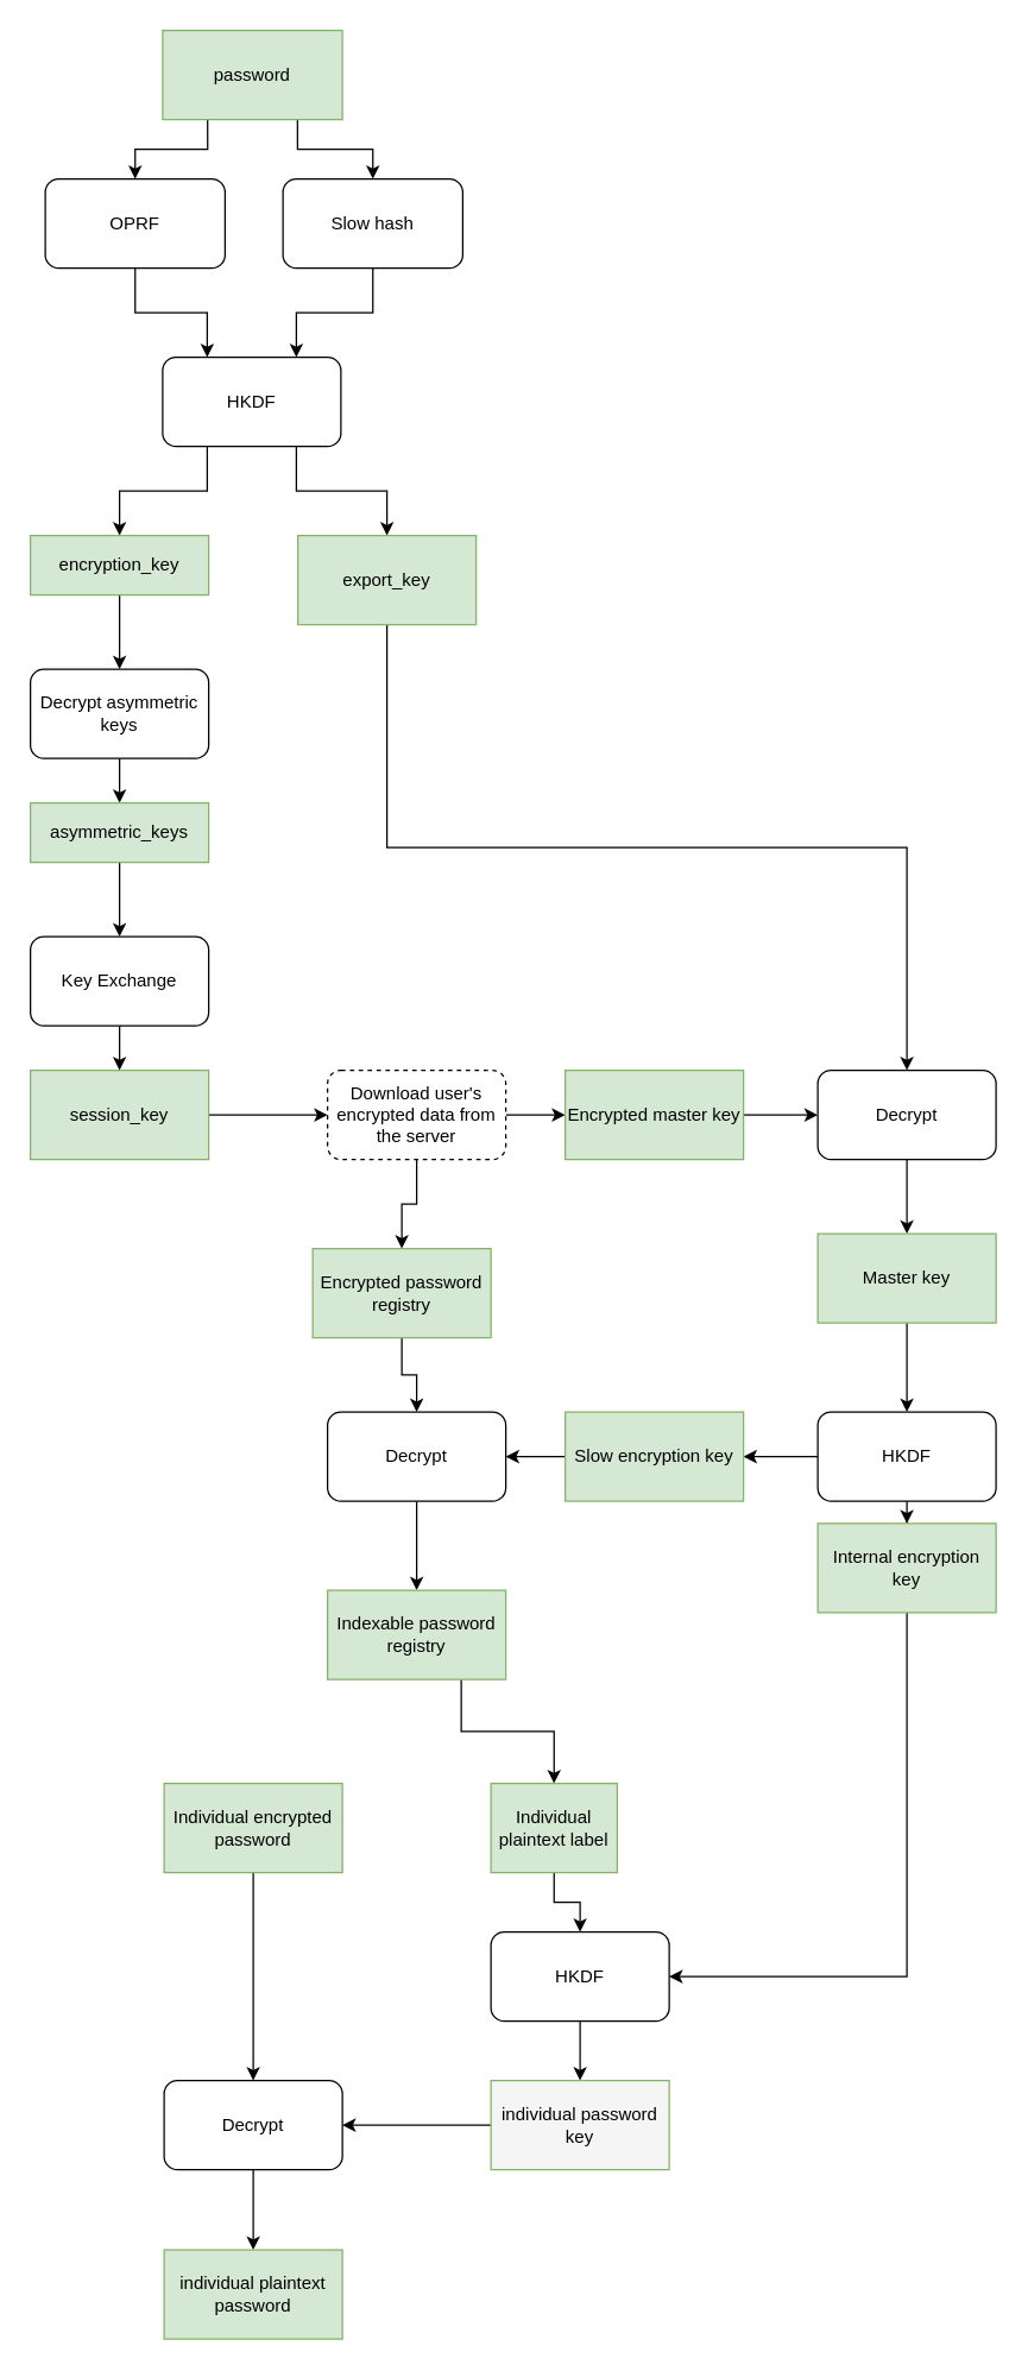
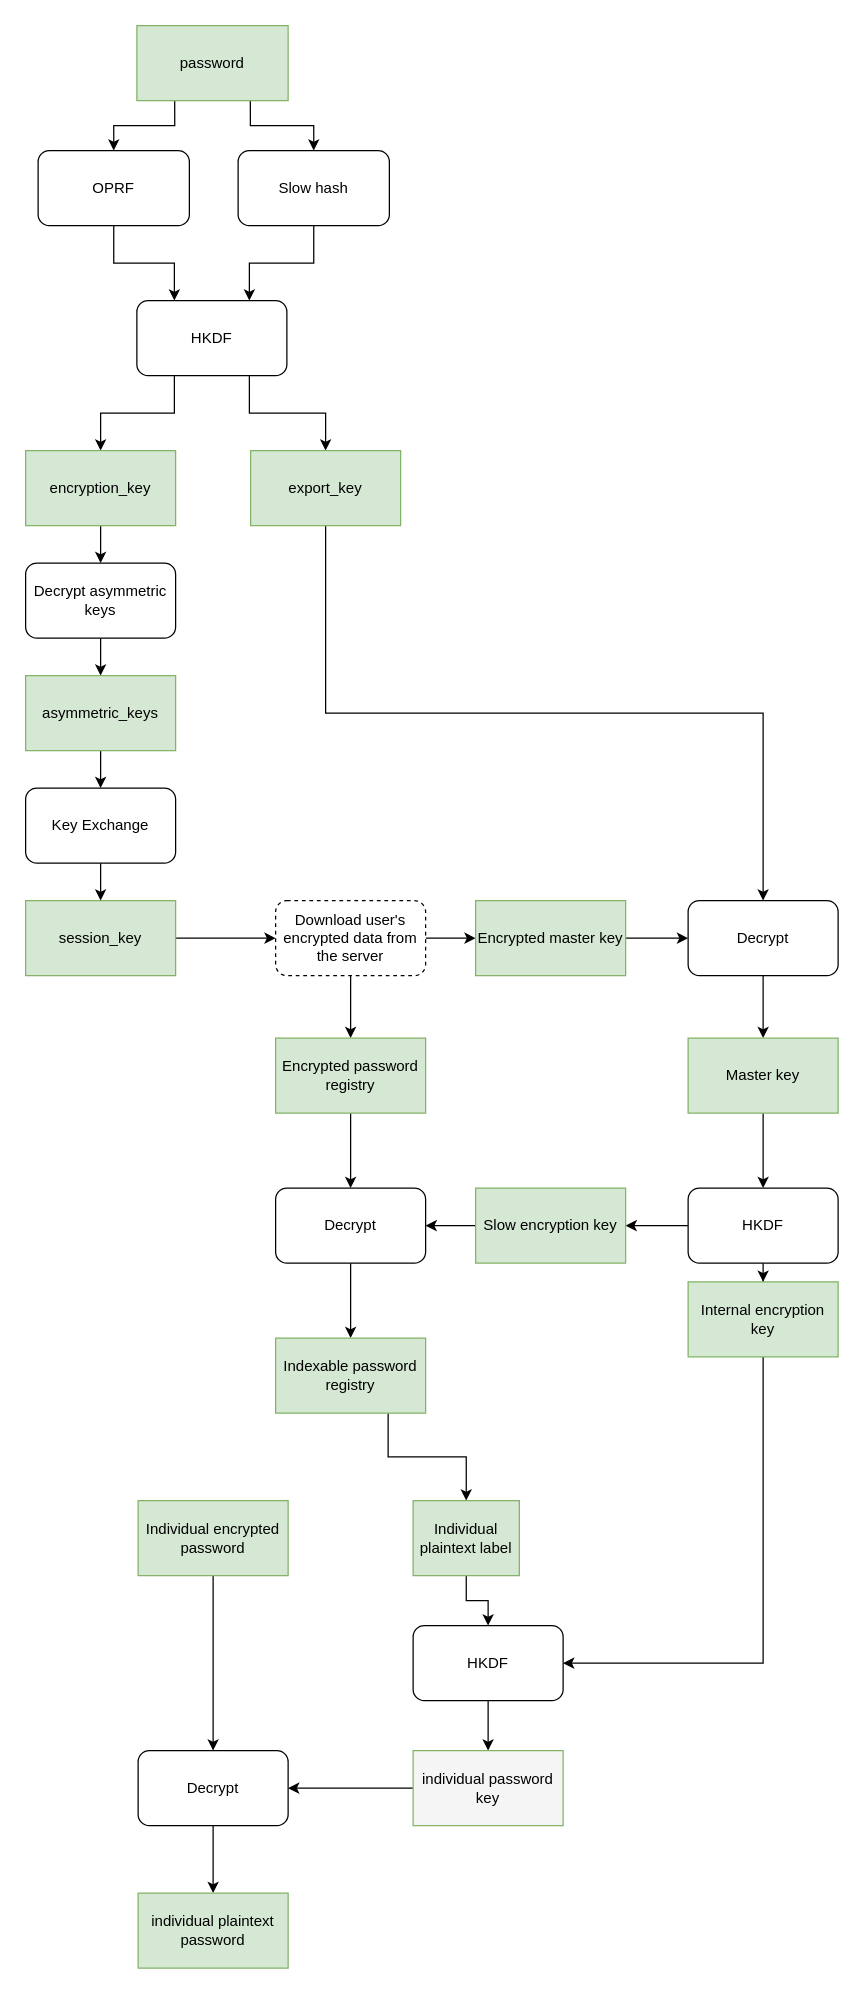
- <mxCell id="13" value="encryption_key" style="rounded=0;whiteSpace=wrap;html=1;fillColor=#d5e8d4;strokeColor=#82b366;" parent="1" vertex="1"><mxGeometry x="20" y="360" width="120" height="40" as="geometry" /></mxCell>
+ <mxCell id="13" value="encryption_key" style="rounded=0;whiteSpace=wrap;html=1;fillColor=#d5e8d4;strokeColor=#82b366;" parent="1" vertex="1"><mxGeometry x="20" y="360" width="120" height="60" as="geometry" /></mxCell>
- <mxCell id="28" value="asymmetric_keys" style="rounded=0;whiteSpace=wrap;html=1;fillColor=#d5e8d4;strokeColor=#82b366;" parent="1" vertex="1"><mxGeometry x="20" y="540" width="120" height="40" as="geometry" /></mxCell>
+ <mxCell id="28" value="asymmetric_keys" style="rounded=0;whiteSpace=wrap;html=1;fillColor=#d5e8d4;strokeColor=#82b366;" parent="1" vertex="1"><mxGeometry x="20" y="540" width="120" height="60" as="geometry" /></mxCell>
- <mxCell id="32" value="Encrypted password registry" style="rounded=0;whiteSpace=wrap;html=1;fillColor=#d5e8d4;strokeColor=#82b366;" parent="1" vertex="1"><mxGeometry x="210" y="840" width="120" height="60" as="geometry" /></mxCell>
+ <mxCell id="32" value="Encrypted password registry" style="rounded=0;whiteSpace=wrap;html=1;fillColor=#d5e8d4;strokeColor=#82b366;" parent="1" vertex="1"><mxGeometry x="220" y="830" width="120" height="60" as="geometry" /></mxCell>
